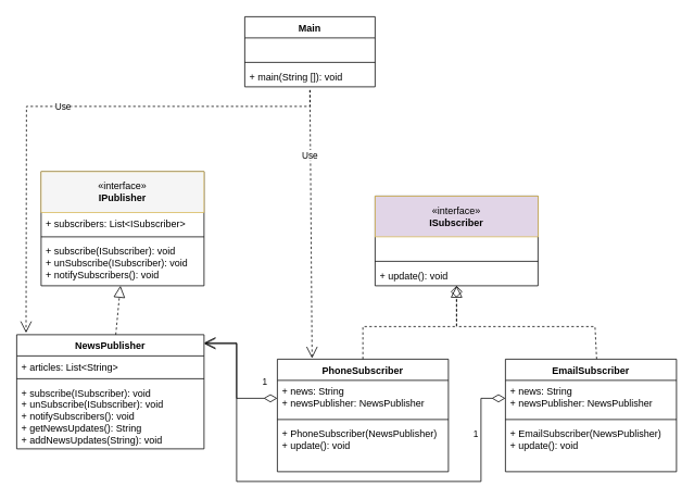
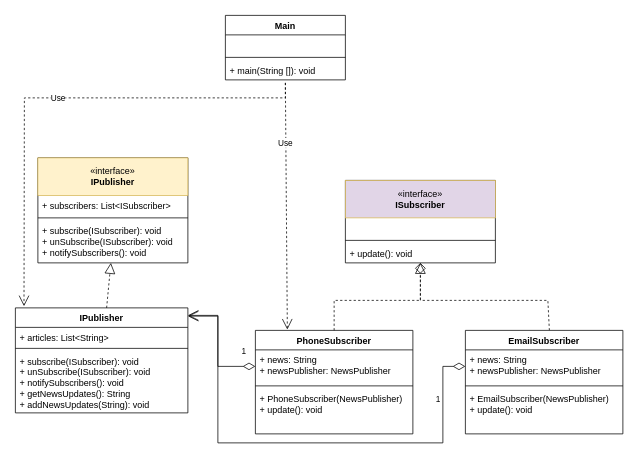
- <mxCell id="3" value="«interface»&lt;br&gt;&lt;b&gt;IPublisher&lt;/b&gt;" style="html=1;whiteSpace=wrap;fillColor=#f5f5f5;strokeColor=#d6b656;" vertex="1" parent="2"><mxGeometry width="200" height="50" as="geometry" /></mxCell>
+ <mxCell id="3" value="«interface»&lt;br&gt;&lt;b&gt;IPublisher&lt;/b&gt;" style="html=1;whiteSpace=wrap;fillColor=#fff2cc;strokeColor=#d6b656;" vertex="1" parent="2"><mxGeometry width="200" height="50" as="geometry" /></mxCell>
- <mxCell id="12" value="NewsPublisher" style="swimlane;fontStyle=1;align=center;verticalAlign=top;childLayout=stackLayout;horizontal=1;startSize=26;horizontalStack=0;resizeParent=1;resizeParentMax=0;resizeLast=0;collapsible=1;marginBottom=0;whiteSpace=wrap;html=1;" vertex="1" parent="1"><mxGeometry x="20" y="410" width="230" height="140" as="geometry" /></mxCell>
+ <mxCell id="12" value="IPublisher" style="swimlane;fontStyle=1;align=center;verticalAlign=top;childLayout=stackLayout;horizontal=1;startSize=26;horizontalStack=0;resizeParent=1;resizeParentMax=0;resizeLast=0;collapsible=1;marginBottom=0;whiteSpace=wrap;html=1;" vertex="1" parent="1"><mxGeometry x="20" y="410" width="230" height="140" as="geometry" /></mxCell>
